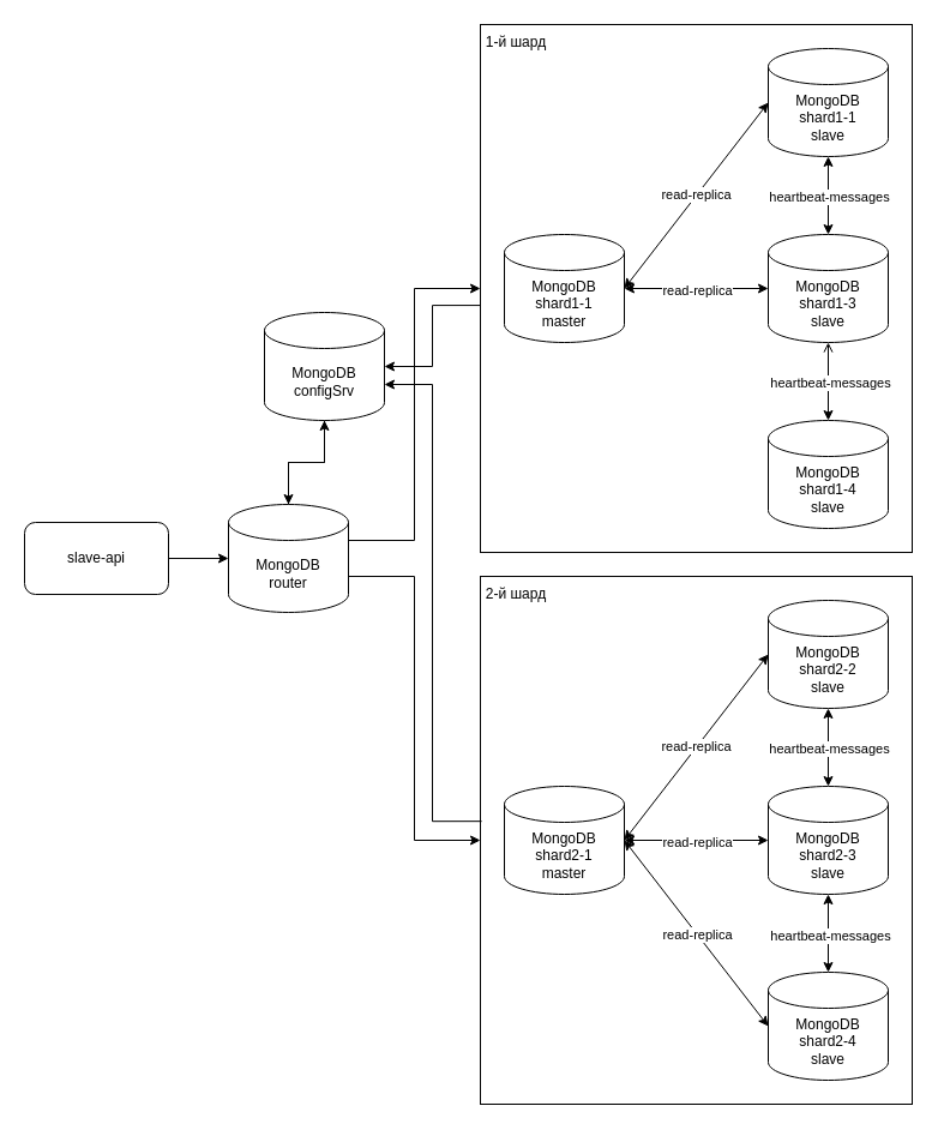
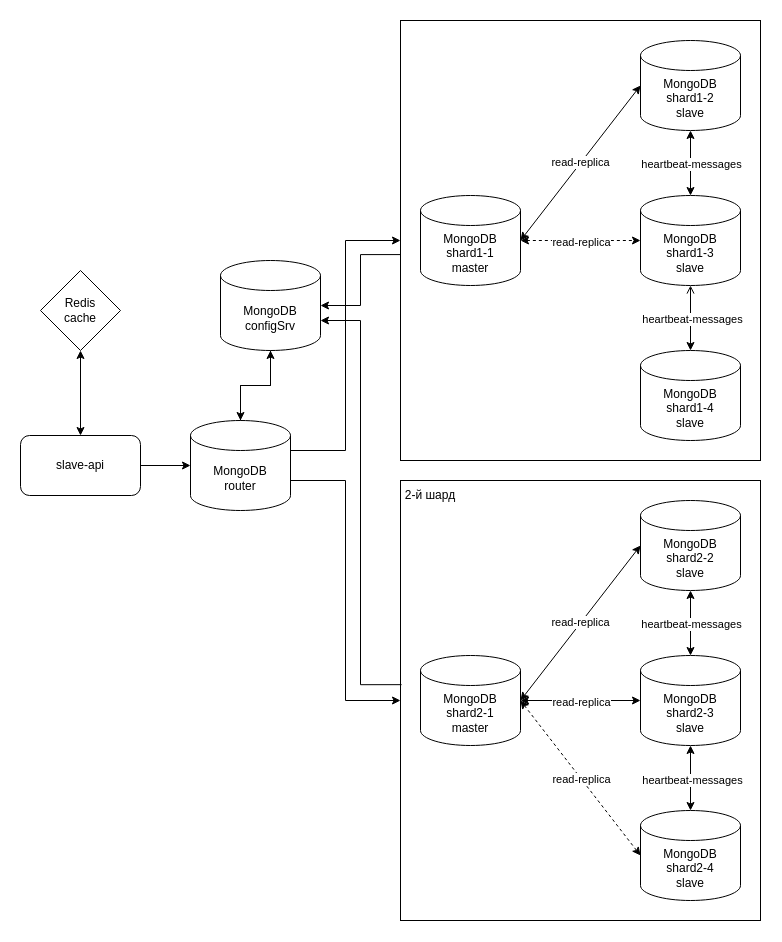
- <mxCell id="20" value="1-й шард" style="text;html=1;align=center;verticalAlign=middle;whiteSpace=wrap;rounded=0;" parent="1" vertex="1"><mxGeometry x="400" y="20" width="60" height="30" as="geometry" /></mxCell>
- <mxCell id="17" value="MongoDB&lt;br&gt;shard1-1&lt;br&gt;slave" style="shape=cylinder3;whiteSpace=wrap;html=1;boundedLbl=1;backgroundOutline=1;size=15;" parent="1" vertex="1"><mxGeometry x="640" y="40" width="100" height="90" as="geometry" /></mxCell>
+ <mxCell id="17" value="MongoDB&lt;br&gt;shard1-2&lt;br&gt;slave" style="shape=cylinder3;whiteSpace=wrap;html=1;boundedLbl=1;backgroundOutline=1;size=15;" parent="1" vertex="1"><mxGeometry x="640" y="40" width="100" height="90" as="geometry" /></mxCell>
- <mxCell id="39" value="" style="endArrow=classic;startArrow=classic;html=1;rounded=0;entryX=0;entryY=0.5;entryDx=0;entryDy=0;entryPerimeter=0;exitX=1;exitY=0.5;exitDx=0;exitDy=0;exitPerimeter=0;" parent="1" source="6" target="15" edge="1"><mxGeometry width="50" height="50" relative="1" as="geometry"><mxPoint x="530" y="710" as="sourcePoint" /><mxPoint x="840" y="710" as="targetPoint" /></mxGeometry></mxCell>
+ <mxCell id="39" value="" style="endArrow=classic;startArrow=classic;html=1;rounded=0;entryX=0;entryY=0.5;entryDx=0;entryDy=0;entryPerimeter=0;exitX=1;exitY=0.5;exitDx=0;exitDy=0;exitPerimeter=0;dashed=1;" parent="1" source="6" target="15" edge="1"><mxGeometry width="50" height="50" relative="1" as="geometry"><mxPoint x="530" y="710" as="sourcePoint" /><mxPoint x="840" y="710" as="targetPoint" /></mxGeometry></mxCell>
+ <mxCell id="30" value="Redis&lt;div&gt;cache&lt;/div&gt;" style="rhombus;whiteSpace=wrap;html=1;" parent="1" vertex="1"><mxGeometry x="40" y="270" width="80" height="80" as="geometry" /></mxCell>
+ <mxCell id="43" value="" style="endArrow=classic;startArrow=classic;html=1;rounded=0;entryX=0.5;entryY=1;entryDx=0;entryDy=0;exitX=0.5;exitY=0;exitDx=0;exitDy=0;" parent="1" source="5" target="30" edge="1"><mxGeometry width="50" height="50" relative="1" as="geometry"><mxPoint x="-80" y="490" as="sourcePoint" /><mxPoint x="-30" y="440" as="targetPoint" /></mxGeometry></mxCell>
- <mxCell id="35" value="" style="endArrow=classic;startArrow=classic;html=1;rounded=0;entryX=0;entryY=0.5;entryDx=0;entryDy=0;entryPerimeter=0;exitX=1;exitY=0.5;exitDx=0;exitDy=0;exitPerimeter=0;" parent="1" source="7" target="19" edge="1"><mxGeometry width="50" height="50" relative="1" as="geometry"><mxPoint x="120" y="880" as="sourcePoint" /><mxPoint x="170" y="830" as="targetPoint" /></mxGeometry></mxCell>
+ <mxCell id="35" value="" style="endArrow=classic;startArrow=classic;html=1;rounded=0;entryX=0;entryY=0.5;entryDx=0;entryDy=0;entryPerimeter=0;exitX=1;exitY=0.5;exitDx=0;exitDy=0;exitPerimeter=0;dashed=1;" parent="1" source="7" target="19" edge="1"><mxGeometry width="50" height="50" relative="1" as="geometry"><mxPoint x="120" y="880" as="sourcePoint" /><mxPoint x="170" y="830" as="targetPoint" /></mxGeometry></mxCell>
